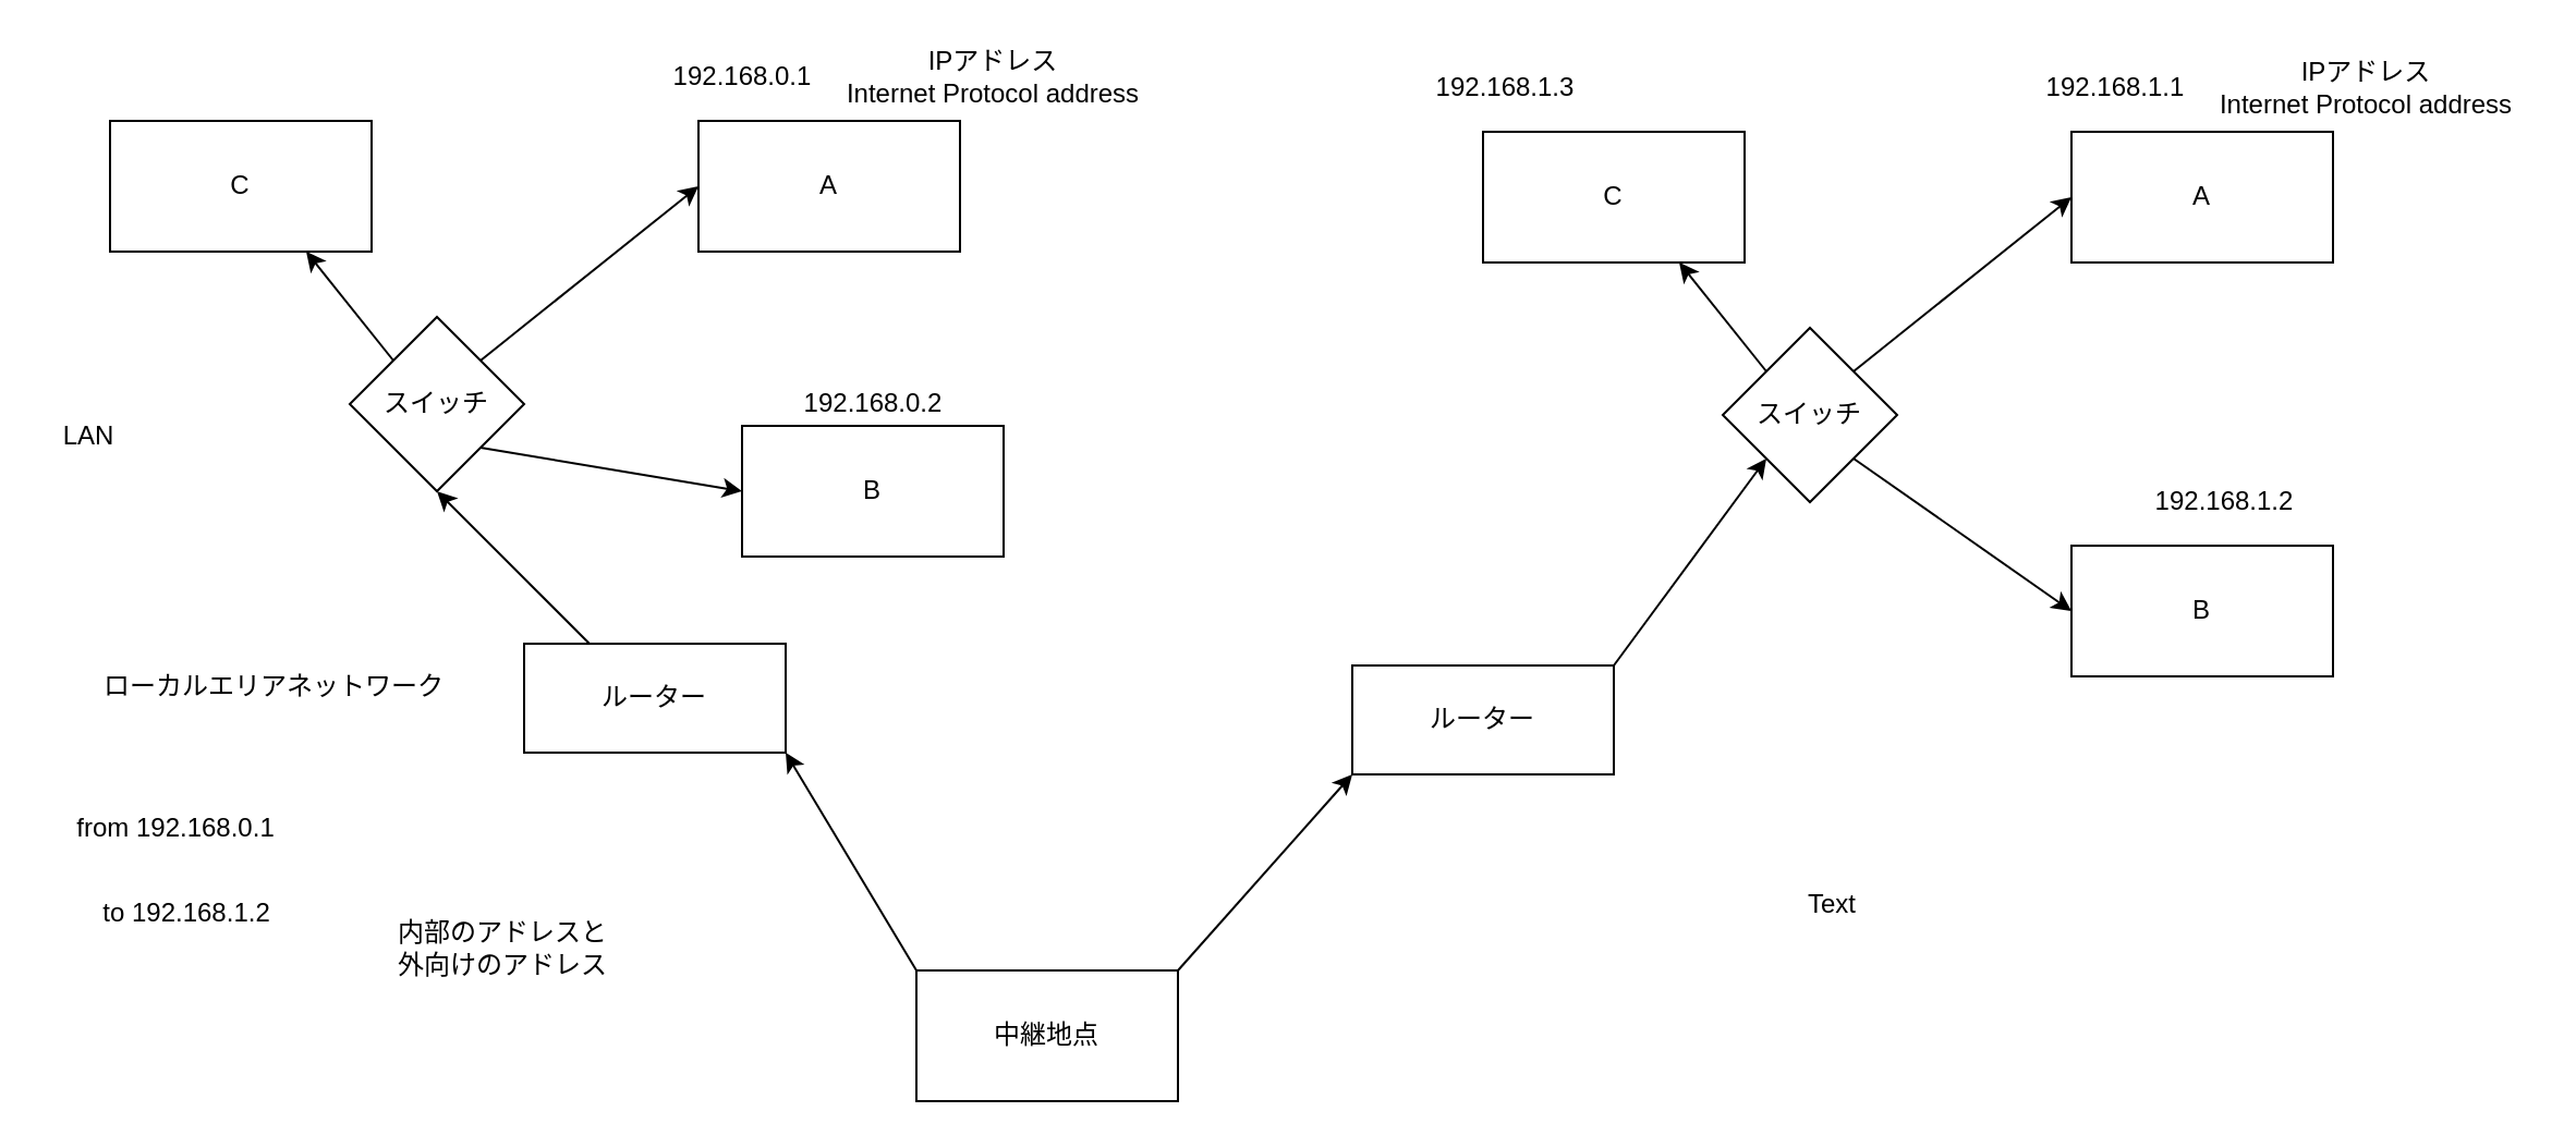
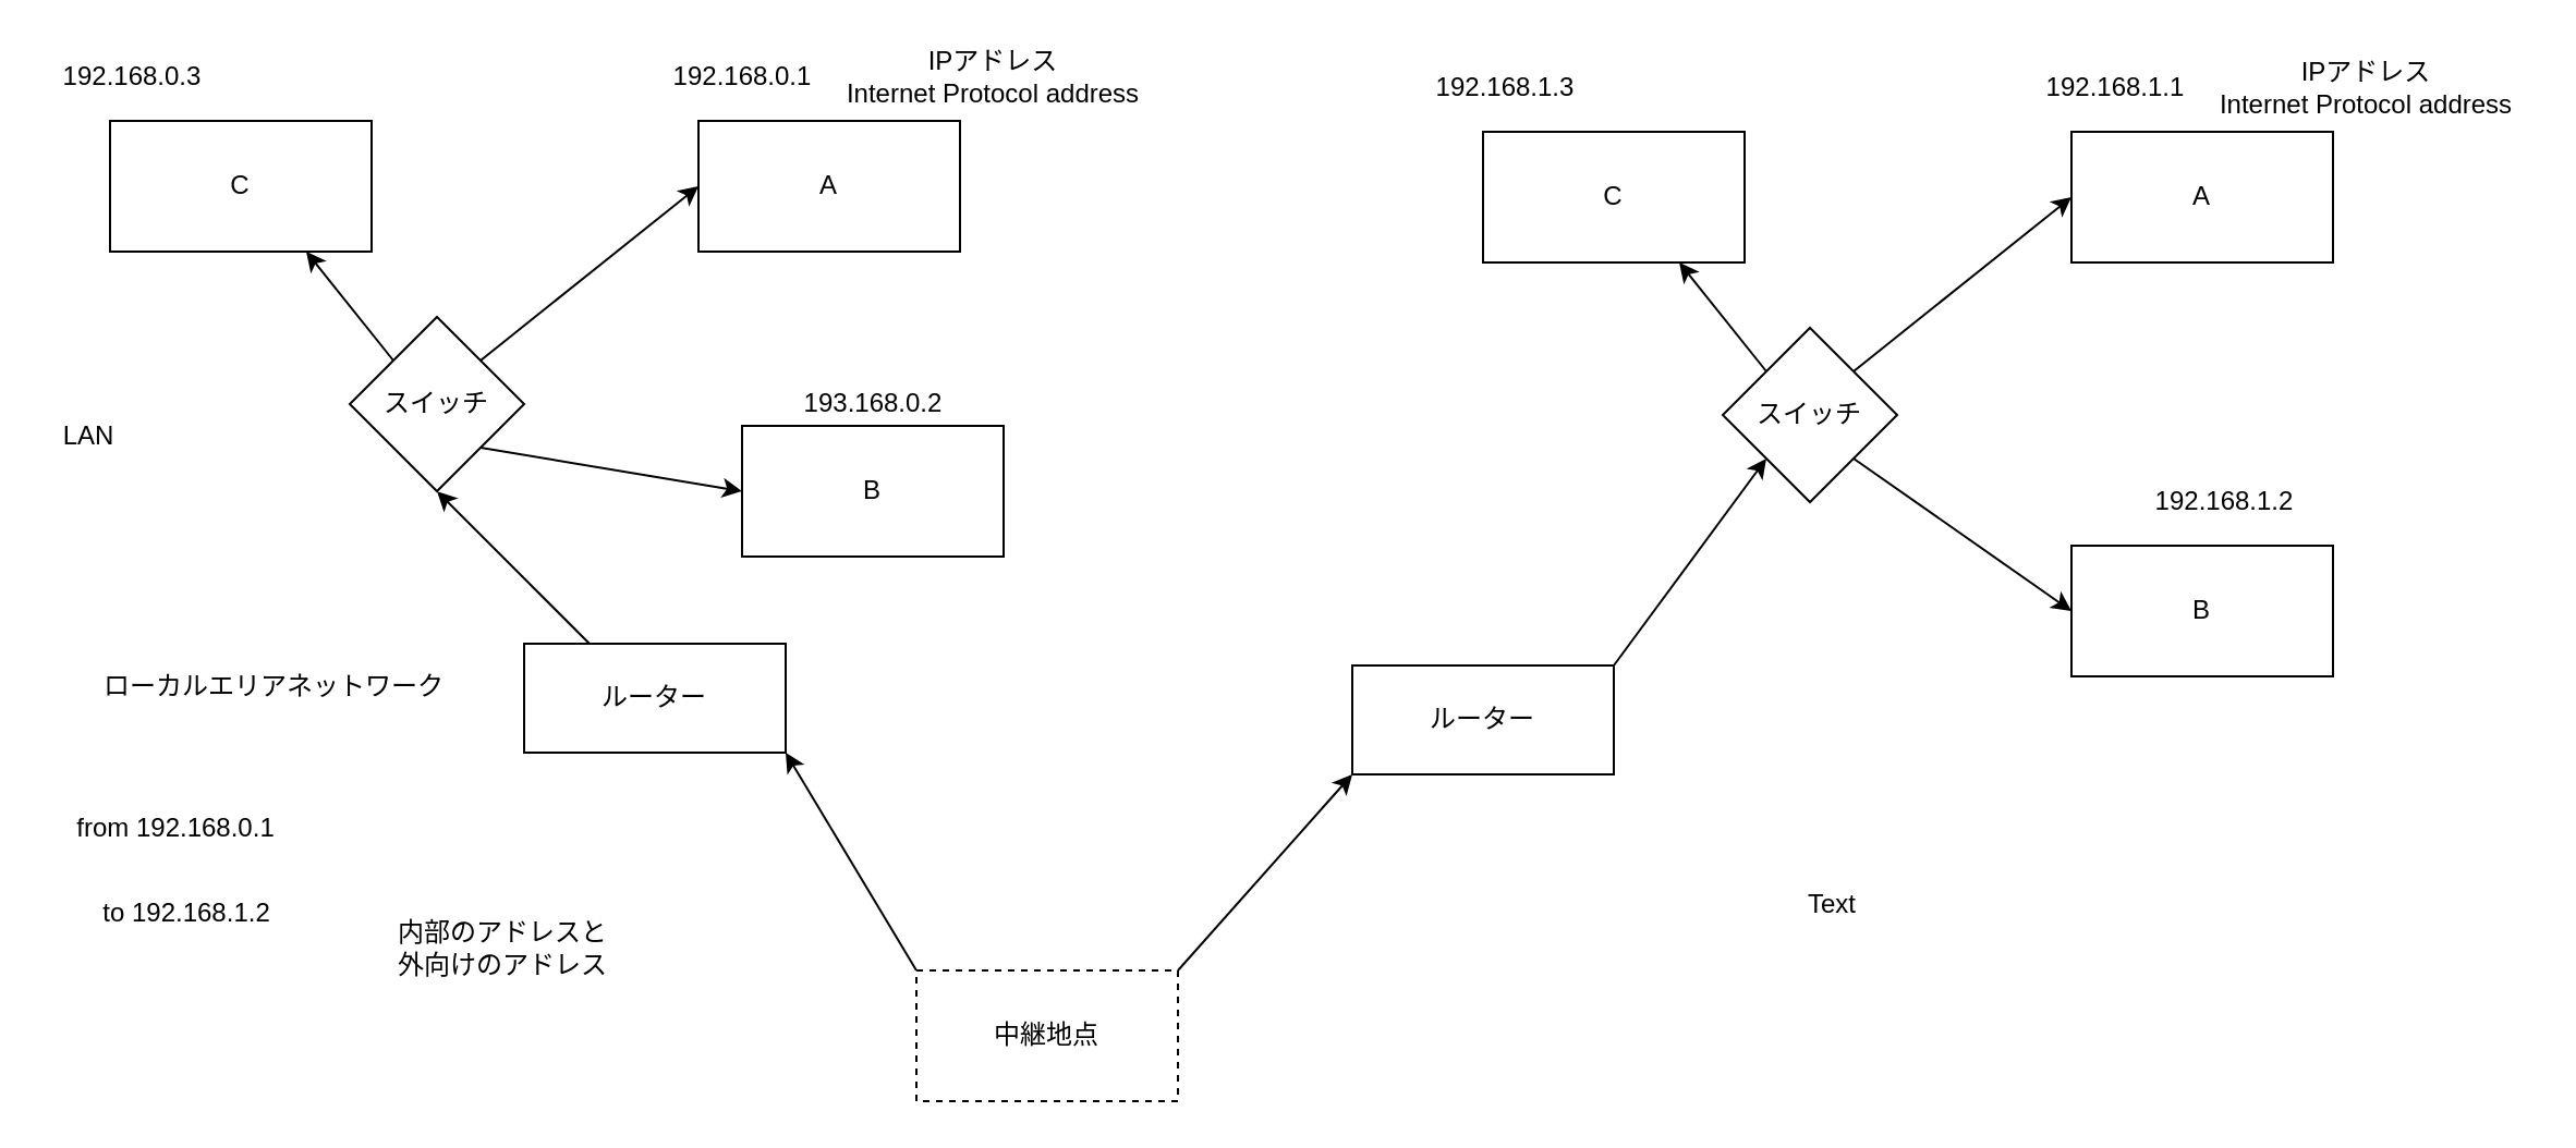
+ <mxCell id="11" value="192.168.0.3" style="text;html=1;align=center;verticalAlign=middle;resizable=0;points=[];autosize=1;strokeColor=none;" vertex="1" parent="1"><mxGeometry y="25" width="80" height="20" as="geometry" x="20" /></mxCell>
- <mxCell id="12" value="192.168.0.2" style="text;html=1;align=center;verticalAlign=middle;resizable=0;points=[];autosize=1;strokeColor=none;" vertex="1" parent="1"><mxGeometry x="360" y="175" width="80" height="20" as="geometry" /></mxCell>
+ <mxCell id="12" value="193.168.0.2" style="text;html=1;align=center;verticalAlign=middle;resizable=0;points=[];autosize=1;strokeColor=none;" vertex="1" parent="1"><mxGeometry x="360" y="175" width="80" height="20" as="geometry" /></mxCell>
- <mxCell id="32" value="中継地点" style="whiteSpace=wrap;html=1;" vertex="1" parent="1"><mxGeometry x="420" y="445" width="120" height="60" as="geometry" /></mxCell>
+ <mxCell id="32" value="中継地点" style="whiteSpace=wrap;html=1;dashed=1;" vertex="1" parent="1"><mxGeometry x="420" y="445" width="120" height="60" as="geometry" /></mxCell>
